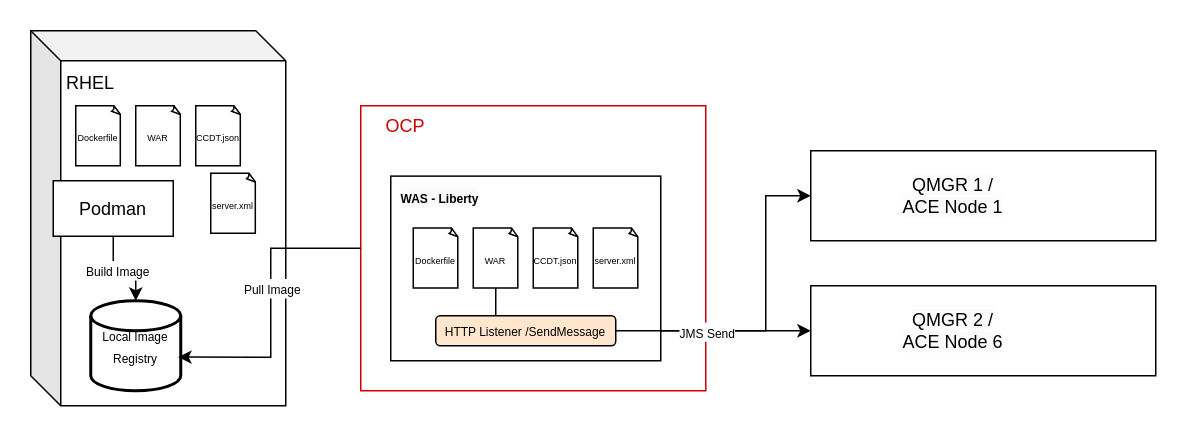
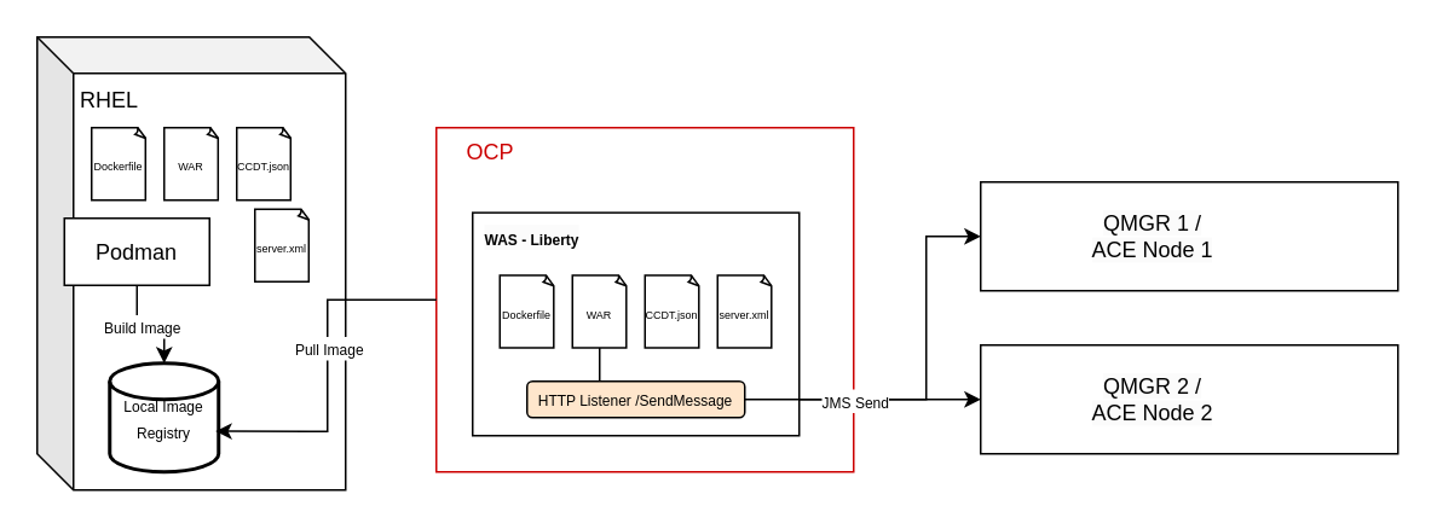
- <mxCell id="19" value="&lt;meta charset=&quot;utf-8&quot;&gt;&lt;span style=&quot;color: rgb(0, 0, 0); font-family: Helvetica; font-size: 12px; font-style: normal; font-variant-ligatures: normal; font-variant-caps: normal; font-weight: 400; letter-spacing: normal; orphans: 2; text-align: center; text-indent: 0px; text-transform: none; widows: 2; word-spacing: 0px; -webkit-text-stroke-width: 0px; background-color: rgb(251, 251, 251); text-decoration-thickness: initial; text-decoration-style: initial; text-decoration-color: initial; float: none; display: inline !important;&quot;&gt;QMGR 2 / ACE Node 6&lt;/span&gt;" style="text;html=1;strokeColor=none;fillColor=none;align=center;verticalAlign=middle;whiteSpace=wrap;rounded=0;" parent="1" vertex="1"><mxGeometry x="600" y="205" width="70" height="30" as="geometry" /></mxCell>
+ <mxCell id="19" value="&lt;meta charset=&quot;utf-8&quot;&gt;&lt;span style=&quot;color: rgb(0, 0, 0); font-family: Helvetica; font-size: 12px; font-style: normal; font-variant-ligatures: normal; font-variant-caps: normal; font-weight: 400; letter-spacing: normal; orphans: 2; text-align: center; text-indent: 0px; text-transform: none; widows: 2; word-spacing: 0px; -webkit-text-stroke-width: 0px; background-color: rgb(251, 251, 251); text-decoration-thickness: initial; text-decoration-style: initial; text-decoration-color: initial; float: none; display: inline !important;&quot;&gt;QMGR 2 / ACE Node 2&lt;/span&gt;" style="text;html=1;strokeColor=none;fillColor=none;align=center;verticalAlign=middle;whiteSpace=wrap;rounded=0;" parent="1" vertex="1"><mxGeometry x="600" y="205" width="70" height="30" as="geometry" /></mxCell>
